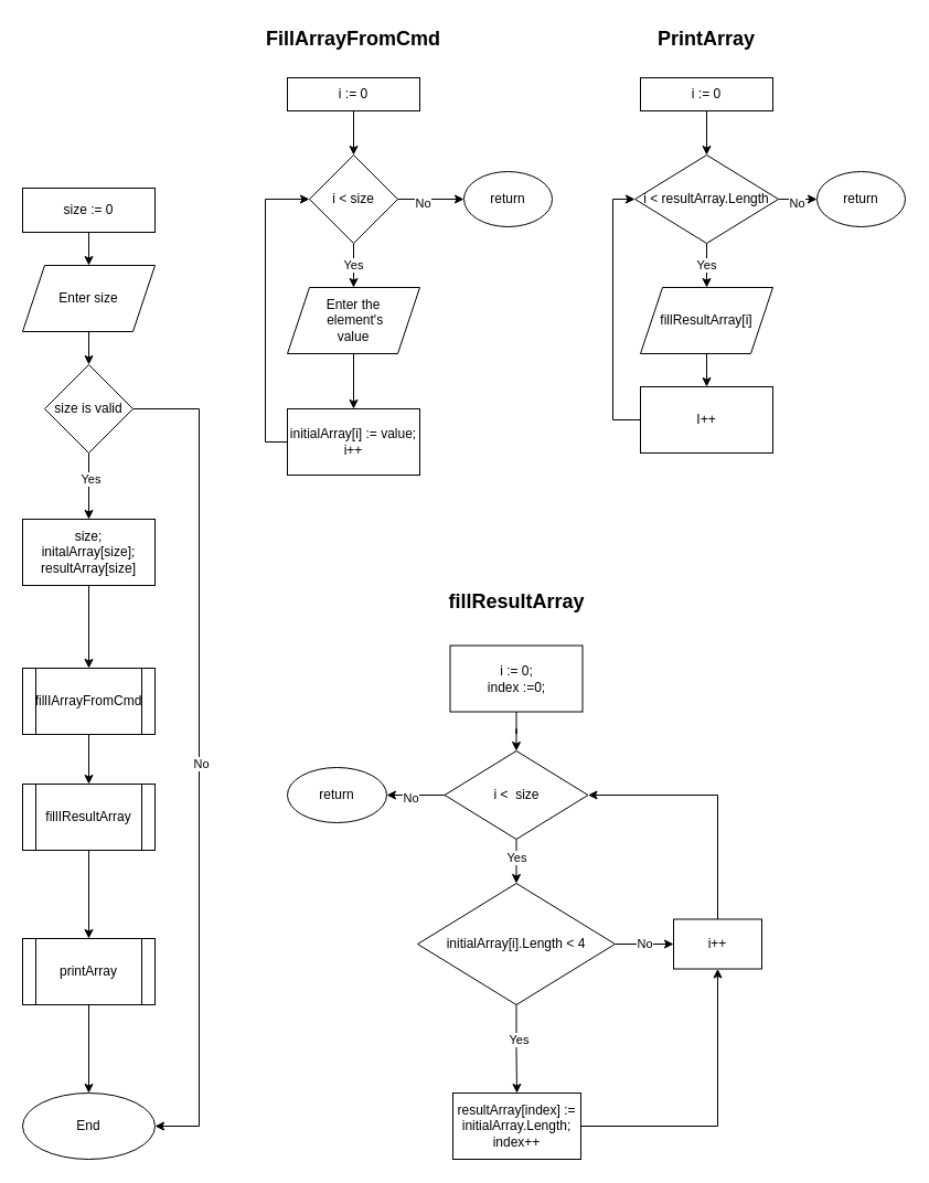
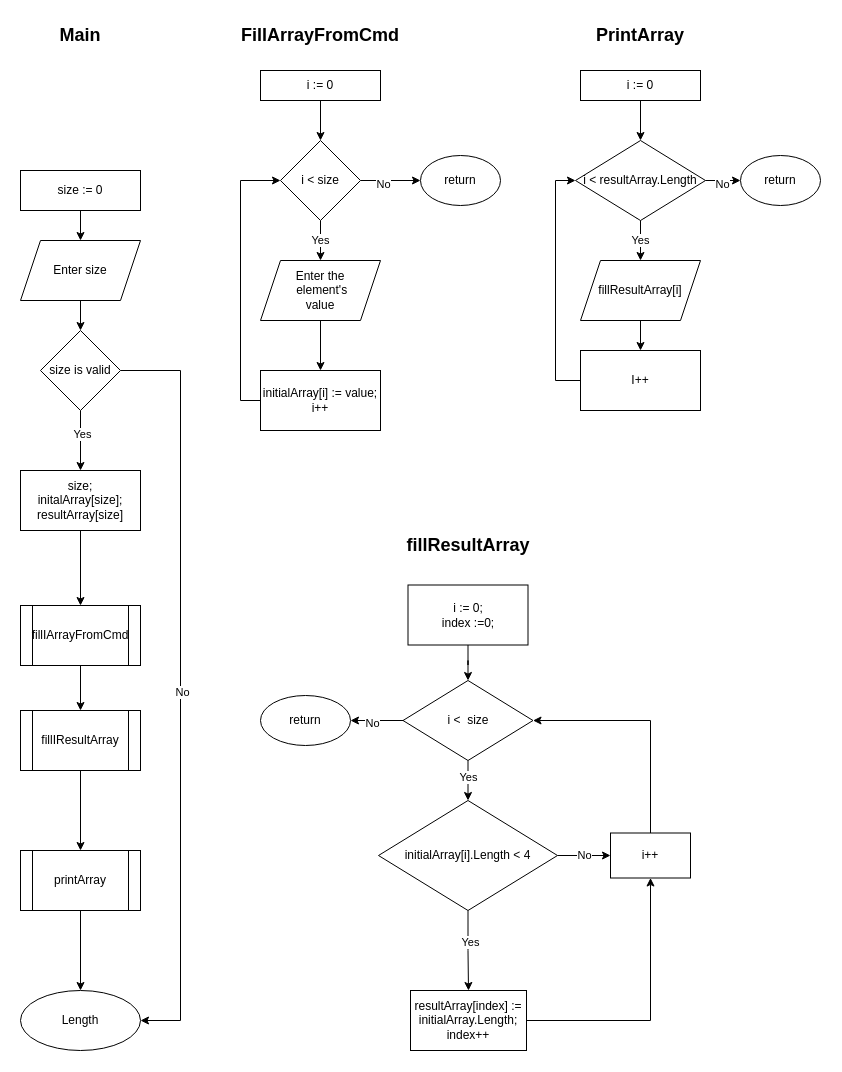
+ <mxCell id="20" value="&lt;h2&gt;Main&lt;/h2&gt;" style="text;html=1;strokeColor=none;fillColor=none;align=center;verticalAlign=middle;whiteSpace=wrap;rounded=0;" vertex="1" parent="1"><mxGeometry x="50" y="20" width="60" height="30" as="geometry" /></mxCell>
- <mxCell id="19" value="End" style="ellipse;whiteSpace=wrap;html=1;" vertex="1" parent="1"><mxGeometry x="20" y="990" width="120" height="60" as="geometry" /></mxCell>
+ <mxCell id="19" value="Length" style="ellipse;whiteSpace=wrap;html=1;" vertex="1" parent="1"><mxGeometry x="20" y="990" width="120" height="60" as="geometry" /></mxCell>
